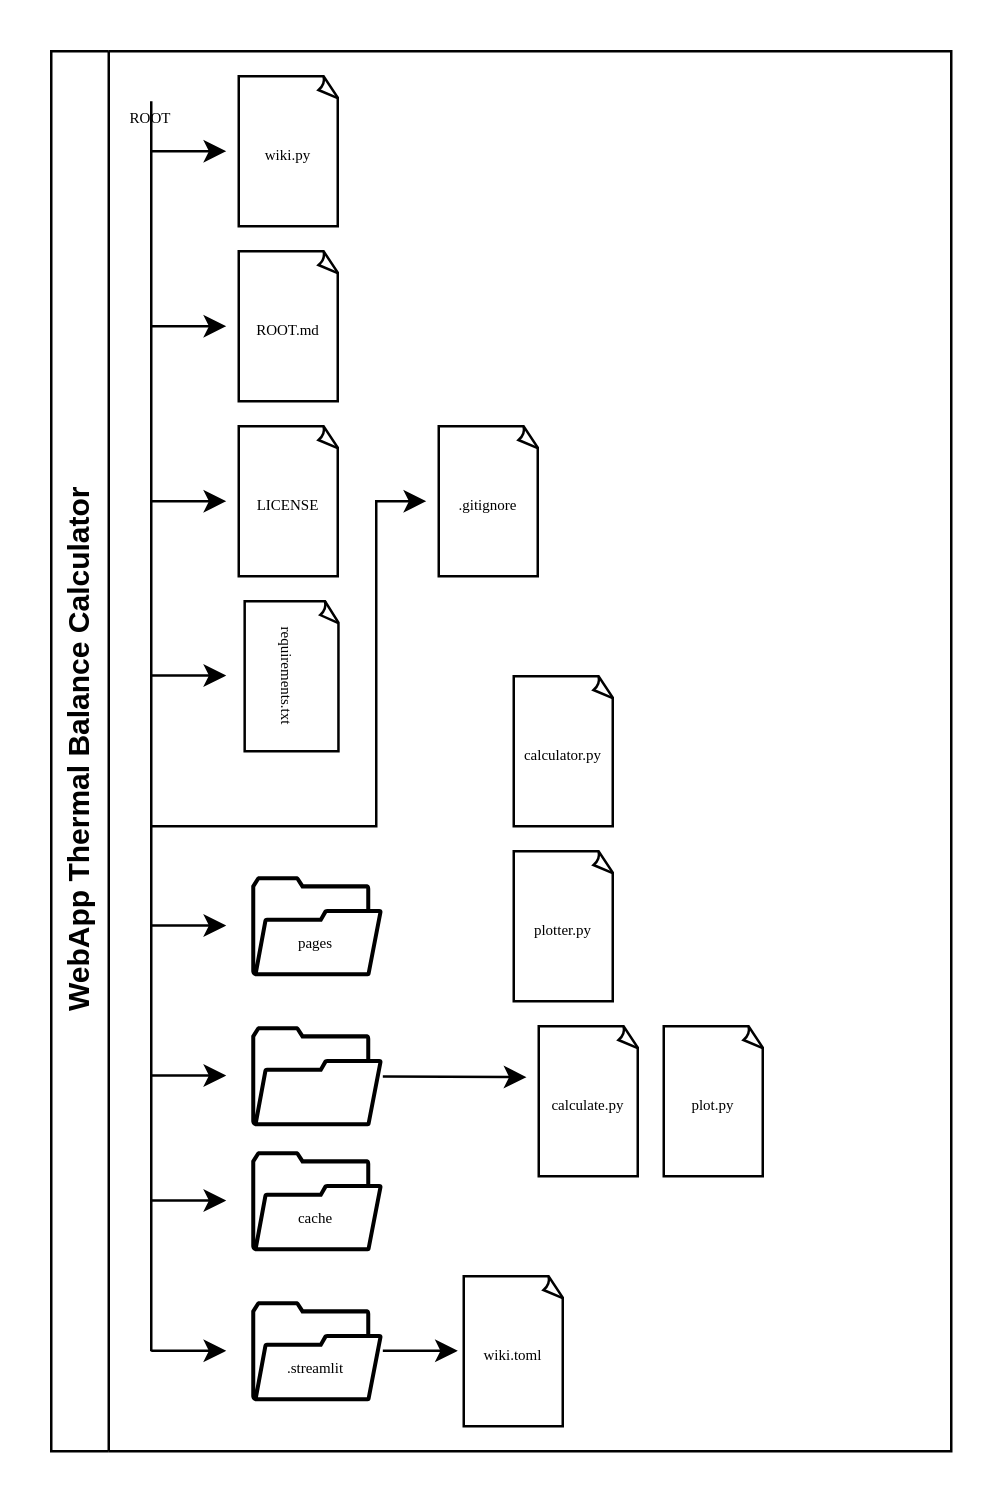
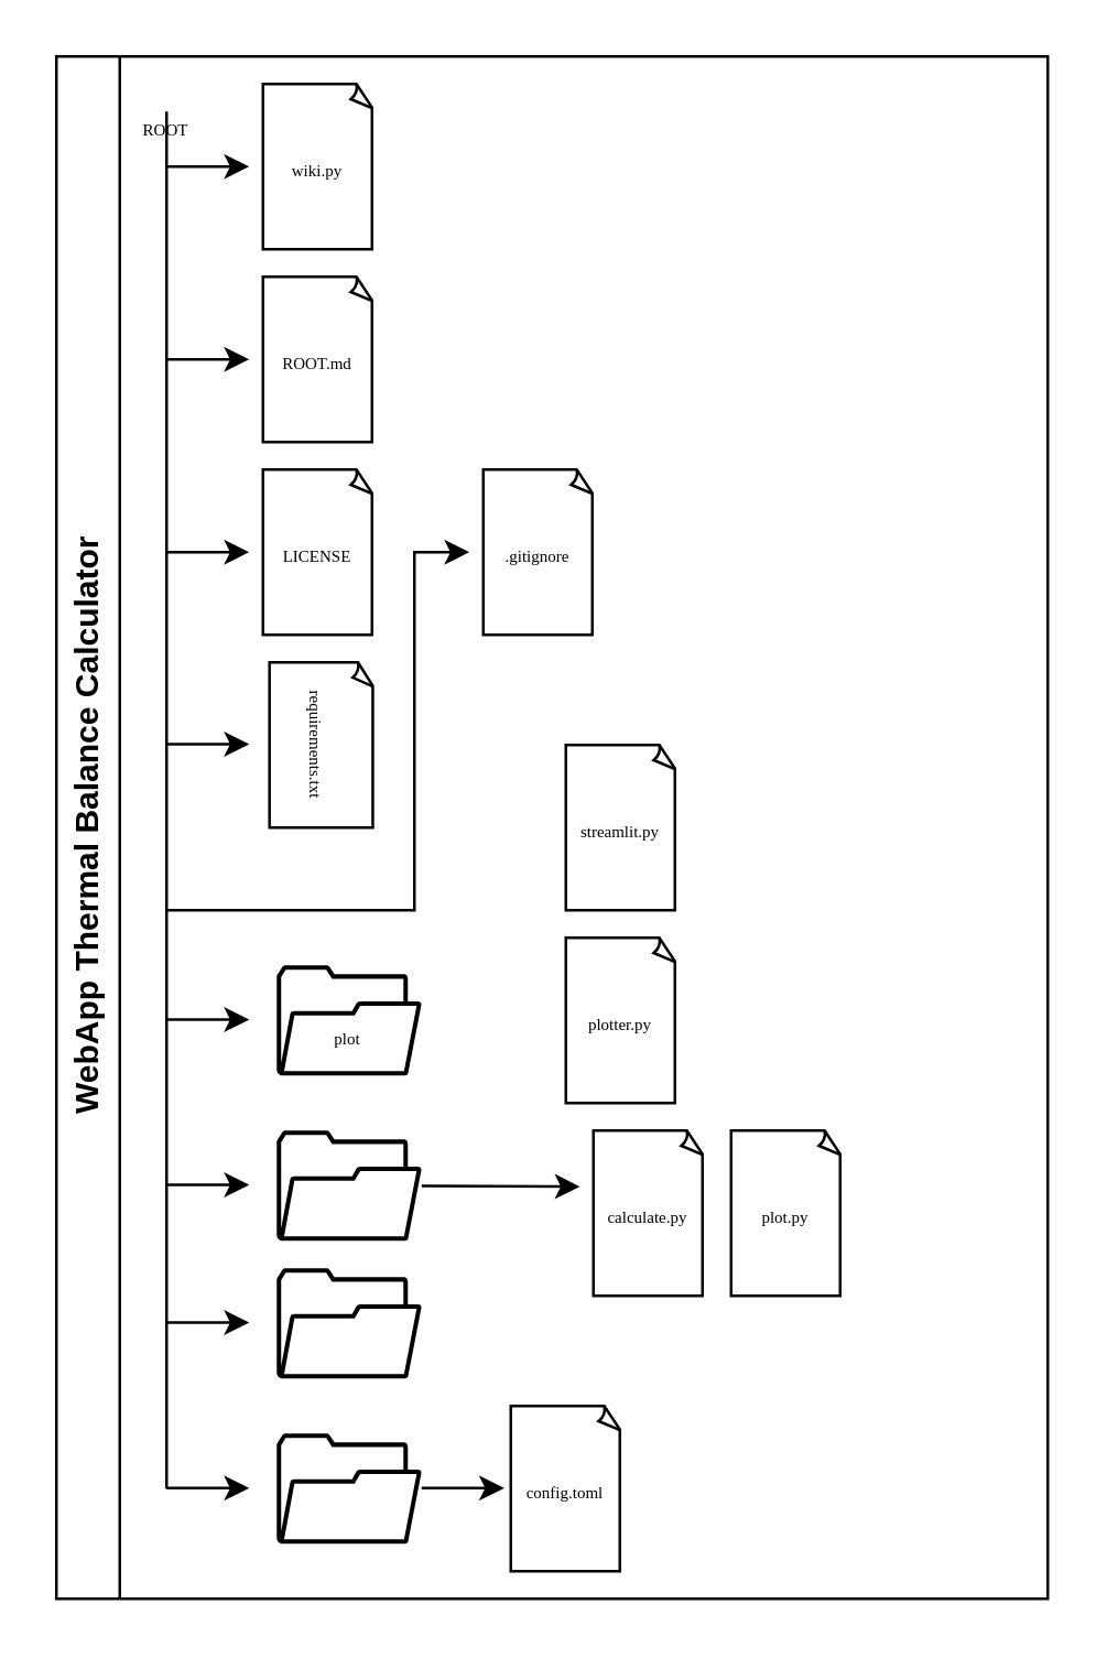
- <mxCell id="21" value="&lt;font face=&quot;Verdana&quot;&gt;&lt;span style=&quot;font-size: 6px;&quot;&gt;calculator.py&lt;/span&gt;&lt;/font&gt;" style="text;strokeColor=none;align=center;fillColor=none;html=1;verticalAlign=middle;whiteSpace=wrap;rounded=0;" parent="19" vertex="1"><mxGeometry y="15" width="50" height="30" as="geometry" /></mxCell>
+ <mxCell id="21" value="&lt;font face=&quot;Verdana&quot;&gt;&lt;span style=&quot;font-size: 6px;&quot;&gt;streamlit.py&lt;/span&gt;&lt;/font&gt;" style="text;strokeColor=none;align=center;fillColor=none;html=1;verticalAlign=middle;whiteSpace=wrap;rounded=0;" parent="19" vertex="1"><mxGeometry y="15" width="50" height="30" as="geometry" /></mxCell>
- <mxCell id="14" value="&lt;font style=&quot;font-size: 6px;&quot; face=&quot;Verdana&quot;&gt;pages&lt;/font&gt;" style="text;strokeColor=none;align=center;fillColor=none;html=1;verticalAlign=middle;whiteSpace=wrap;rounded=0;" parent="12" vertex="1"><mxGeometry x="1.31" y="10" width="50" height="30" as="geometry" /></mxCell>
+ <mxCell id="14" value="&lt;font style=&quot;font-size: 6px;&quot; face=&quot;Verdana&quot;&gt;plot&lt;/font&gt;" style="text;strokeColor=none;align=center;fillColor=none;html=1;verticalAlign=middle;whiteSpace=wrap;rounded=0;" parent="12" vertex="1"><mxGeometry x="1.31" y="10" width="50" height="30" as="geometry" /></mxCell>
- <mxCell id="37" value="&lt;font style=&quot;font-size: 6px;&quot; face=&quot;Verdana&quot;&gt;cache&lt;/font&gt;" style="text;strokeColor=none;align=center;fillColor=none;html=1;verticalAlign=middle;whiteSpace=wrap;rounded=0;" parent="35" vertex="1"><mxGeometry x="1.31" y="10" width="50" height="30" as="geometry" /></mxCell>
- <mxCell id="46" value="&lt;font face=&quot;Verdana&quot;&gt;&lt;span style=&quot;font-size: 6px;&quot;&gt;wiki.toml&lt;/span&gt;&lt;/font&gt;" style="text;strokeColor=none;align=center;fillColor=none;html=1;verticalAlign=middle;whiteSpace=wrap;rounded=0;" parent="44" vertex="1"><mxGeometry y="15" width="50" height="30" as="geometry" /></mxCell>
+ <mxCell id="46" value="&lt;font face=&quot;Verdana&quot;&gt;&lt;span style=&quot;font-size: 6px;&quot;&gt;config.toml&lt;/span&gt;&lt;/font&gt;" style="text;strokeColor=none;align=center;fillColor=none;html=1;verticalAlign=middle;whiteSpace=wrap;rounded=0;" parent="44" vertex="1"><mxGeometry y="15" width="50" height="30" as="geometry" /></mxCell>
- <mxCell id="42" value="&lt;font style=&quot;font-size: 6px;&quot; face=&quot;Verdana&quot;&gt;.streamlit&lt;/font&gt;" style="text;strokeColor=none;align=center;fillColor=none;html=1;verticalAlign=middle;whiteSpace=wrap;rounded=0;" parent="40" vertex="1"><mxGeometry x="1.31" y="10" width="50" height="30" as="geometry" /></mxCell>
